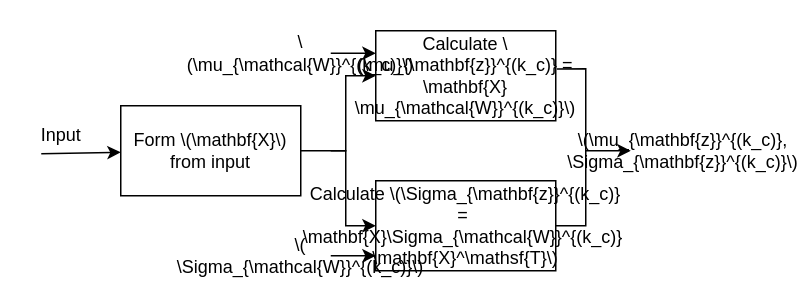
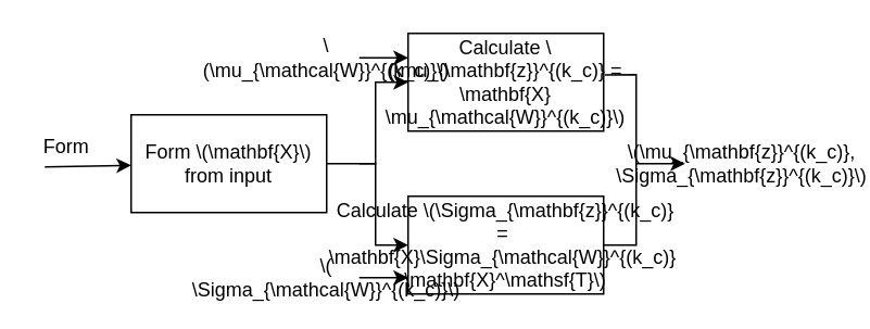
- <mxCell id="7" value="Input" style="text;html=1;align=center;verticalAlign=middle;resizable=0;points=[];autosize=1;" vertex="1" parent="1"><mxGeometry x="20" y="80" width="40" height="20" as="geometry" /></mxCell>
+ <mxCell id="7" value="Form" style="text;html=1;align=center;verticalAlign=middle;resizable=0;points=[];autosize=1;" vertex="1" parent="1"><mxGeometry x="20" y="80" width="40" height="20" as="geometry" /></mxCell>
